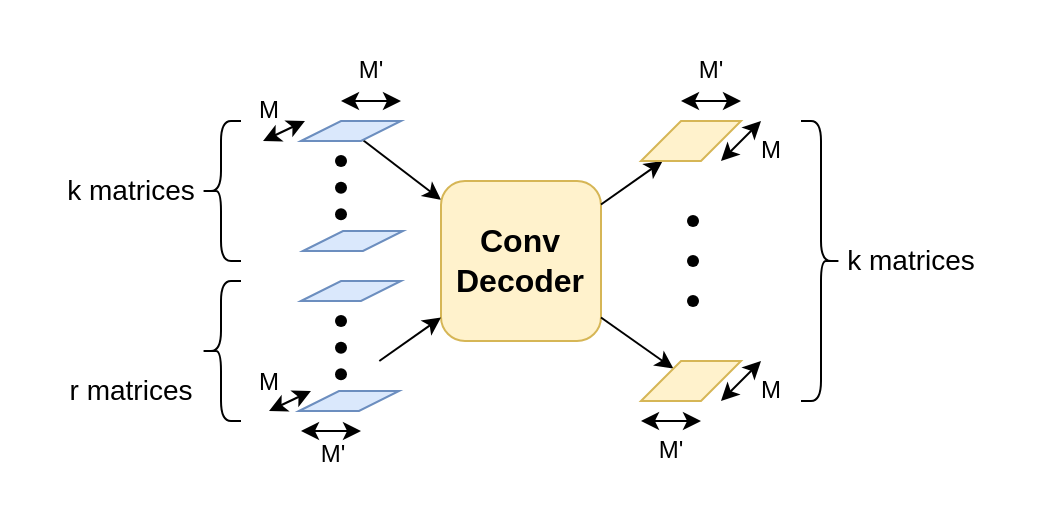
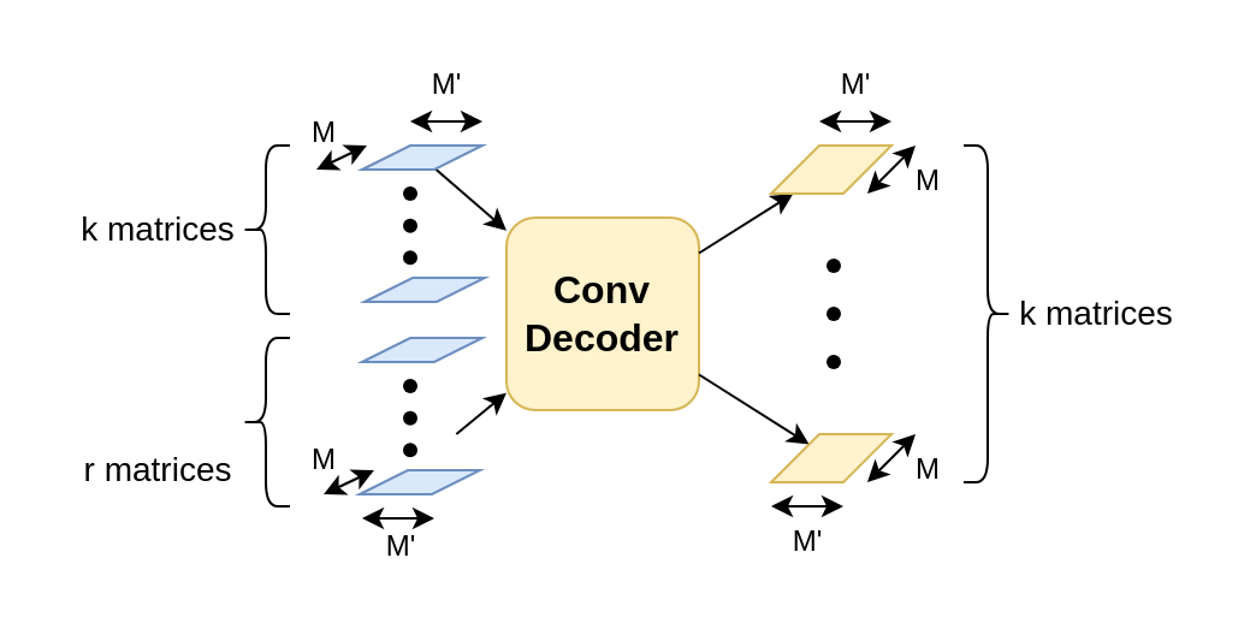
- <mxCell id="4" value="&lt;b&gt;&lt;font style=&quot;font-size: 16px;&quot;&gt;Conv&lt;br&gt;Decoder&lt;/font&gt;&lt;/b&gt;" style="rounded=1;whiteSpace=wrap;html=1;fillColor=#fff2cc;strokeColor=#d6b656;" parent="1" vertex="1"><mxGeometry x="220" y="90" width="80" height="80" as="geometry" /></mxCell>
+ <mxCell id="4" value="&lt;b&gt;&lt;font style=&quot;font-size: 16px;&quot;&gt;Conv&lt;br&gt;Decoder&lt;/font&gt;&lt;/b&gt;" style="rounded=1;whiteSpace=wrap;html=1;fillColor=#fff2cc;strokeColor=#d6b656;" parent="1" vertex="1"><mxGeometry x="210" y="90" width="80" height="80" as="geometry" /></mxCell>
